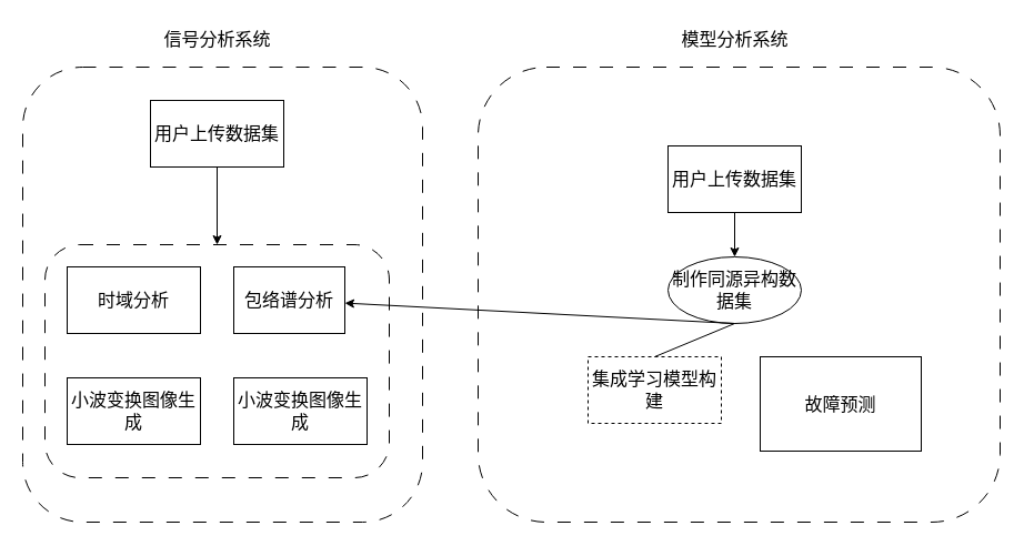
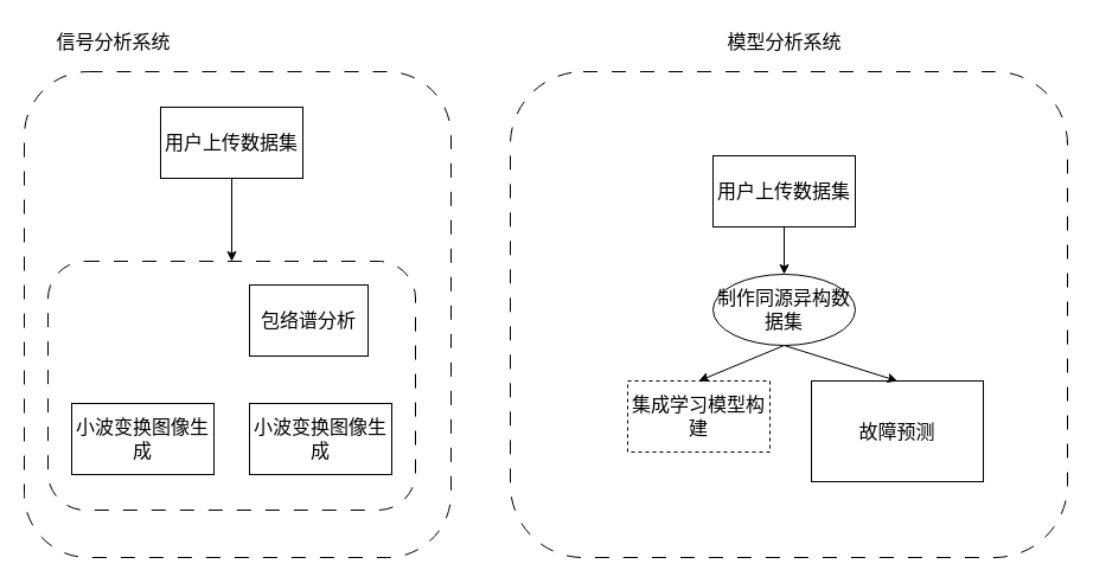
- <mxCell id="4" value="信号分析系统" style="text;html=1;align=center;verticalAlign=middle;resizable=0;points=[];autosize=1;strokeColor=none;fillColor=none;fontSize=16;" parent="1" vertex="1"><mxGeometry x="135" y="20" width="120" height="30" as="geometry" /></mxCell>
+ <mxCell id="4" value="信号分析系统" style="text;html=1;align=center;verticalAlign=middle;resizable=0;points=[];autosize=1;strokeColor=none;fillColor=none;fontSize=16;" parent="1" vertex="1"><mxGeometry x="35" y="20" width="120" height="30" as="geometry" /></mxCell>
- <mxCell id="9" value="时域分析" style="rounded=0;whiteSpace=wrap;html=1;fontSize=16;" parent="1" vertex="1"><mxGeometry x="60" y="240" width="120" height="60" as="geometry" /></mxCell>
- <mxCell id="19" value="" style="endArrow=classic;html=1;rounded=0;exitX=0.5;exitY=1;exitDx=0;exitDy=0;" parent="1" source="14" target="10" edge="1"><mxGeometry width="50" height="50" relative="1" as="geometry"><mxPoint x="284" y="321" as="sourcePoint" /><mxPoint x="334" y="271" as="targetPoint" /></mxGeometry></mxCell>
+ <mxCell id="19" value="" style="endArrow=classic;html=1;rounded=0;exitX=0.5;exitY=1;exitDx=0;exitDy=0;entryX=0.5;entryY=0;entryDx=0;entryDy=0;" parent="1" source="14" target="18" edge="1"><mxGeometry width="50" height="50" relative="1" as="geometry"><mxPoint x="284" y="321" as="sourcePoint" /><mxPoint x="334" y="271" as="targetPoint" /></mxGeometry></mxCell>
- <mxCell id="17" value="" style="endArrow=none;html=1;rounded=0;entryX=0.5;entryY=0;entryDx=0;entryDy=0;exitX=0.5;exitY=1;exitDx=0;exitDy=0;" parent="1" source="14" target="15" edge="1"><mxGeometry width="50" height="50" relative="1" as="geometry"><mxPoint x="284" y="321" as="sourcePoint" /><mxPoint x="334" y="271" as="targetPoint" /></mxGeometry></mxCell>
+ <mxCell id="17" value="" style="endArrow=classic;html=1;rounded=0;entryX=0.5;entryY=0;entryDx=0;entryDy=0;exitX=0.5;exitY=1;exitDx=0;exitDy=0;" parent="1" source="14" target="15" edge="1"><mxGeometry width="50" height="50" relative="1" as="geometry"><mxPoint x="284" y="321" as="sourcePoint" /><mxPoint x="334" y="271" as="targetPoint" /></mxGeometry></mxCell>
